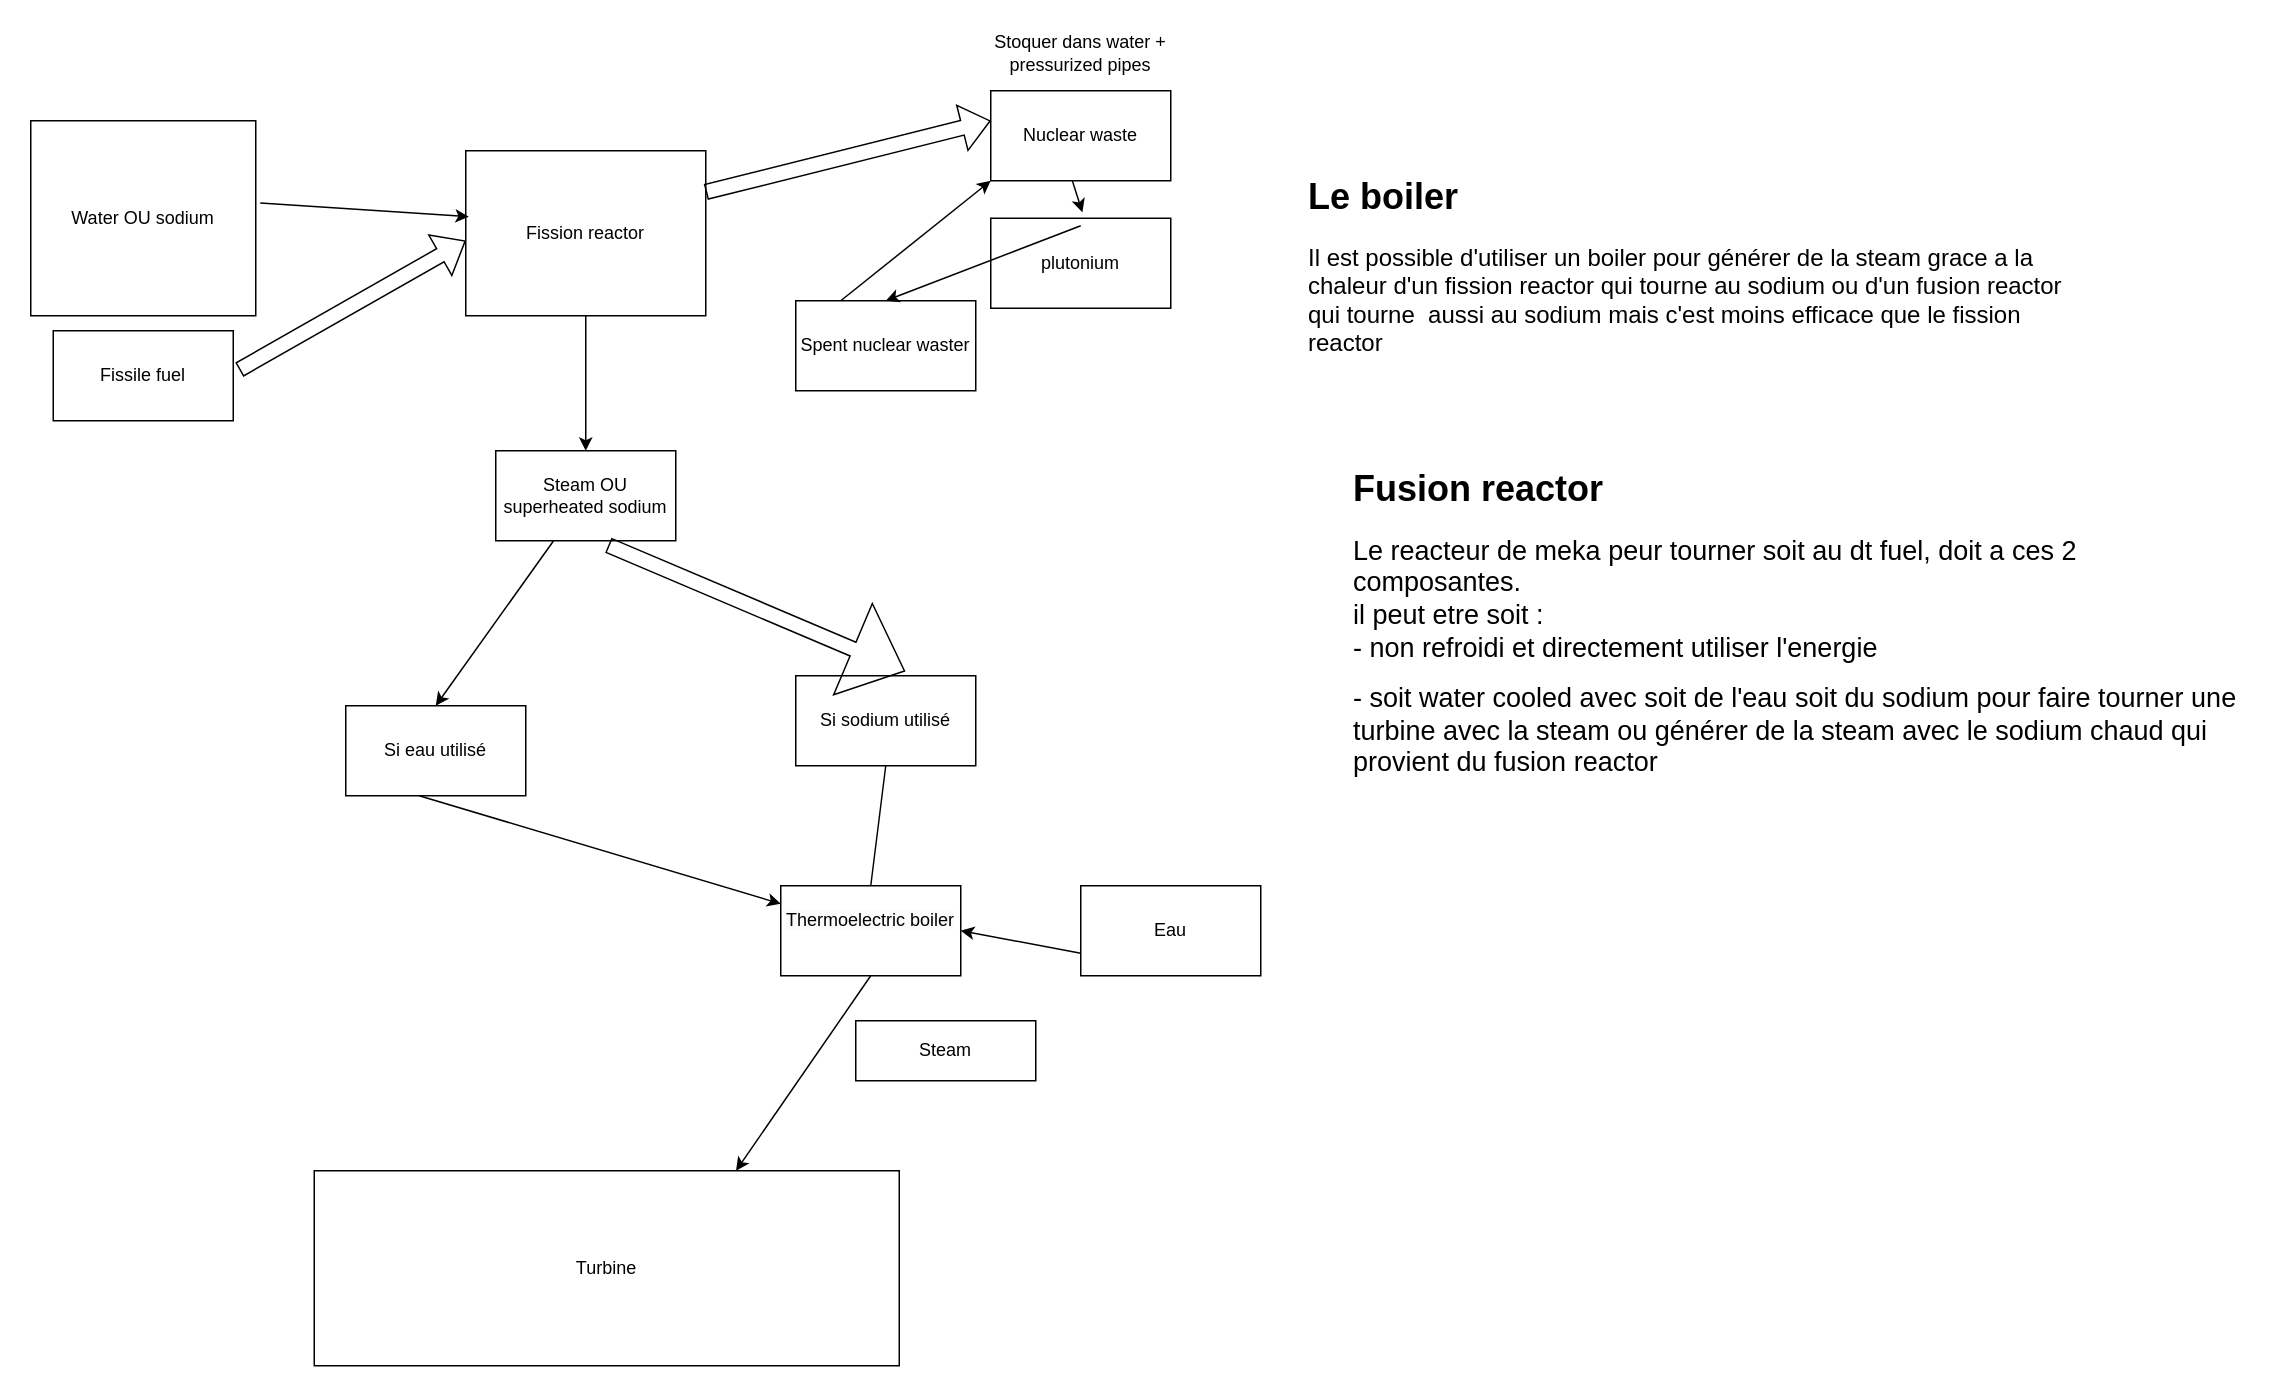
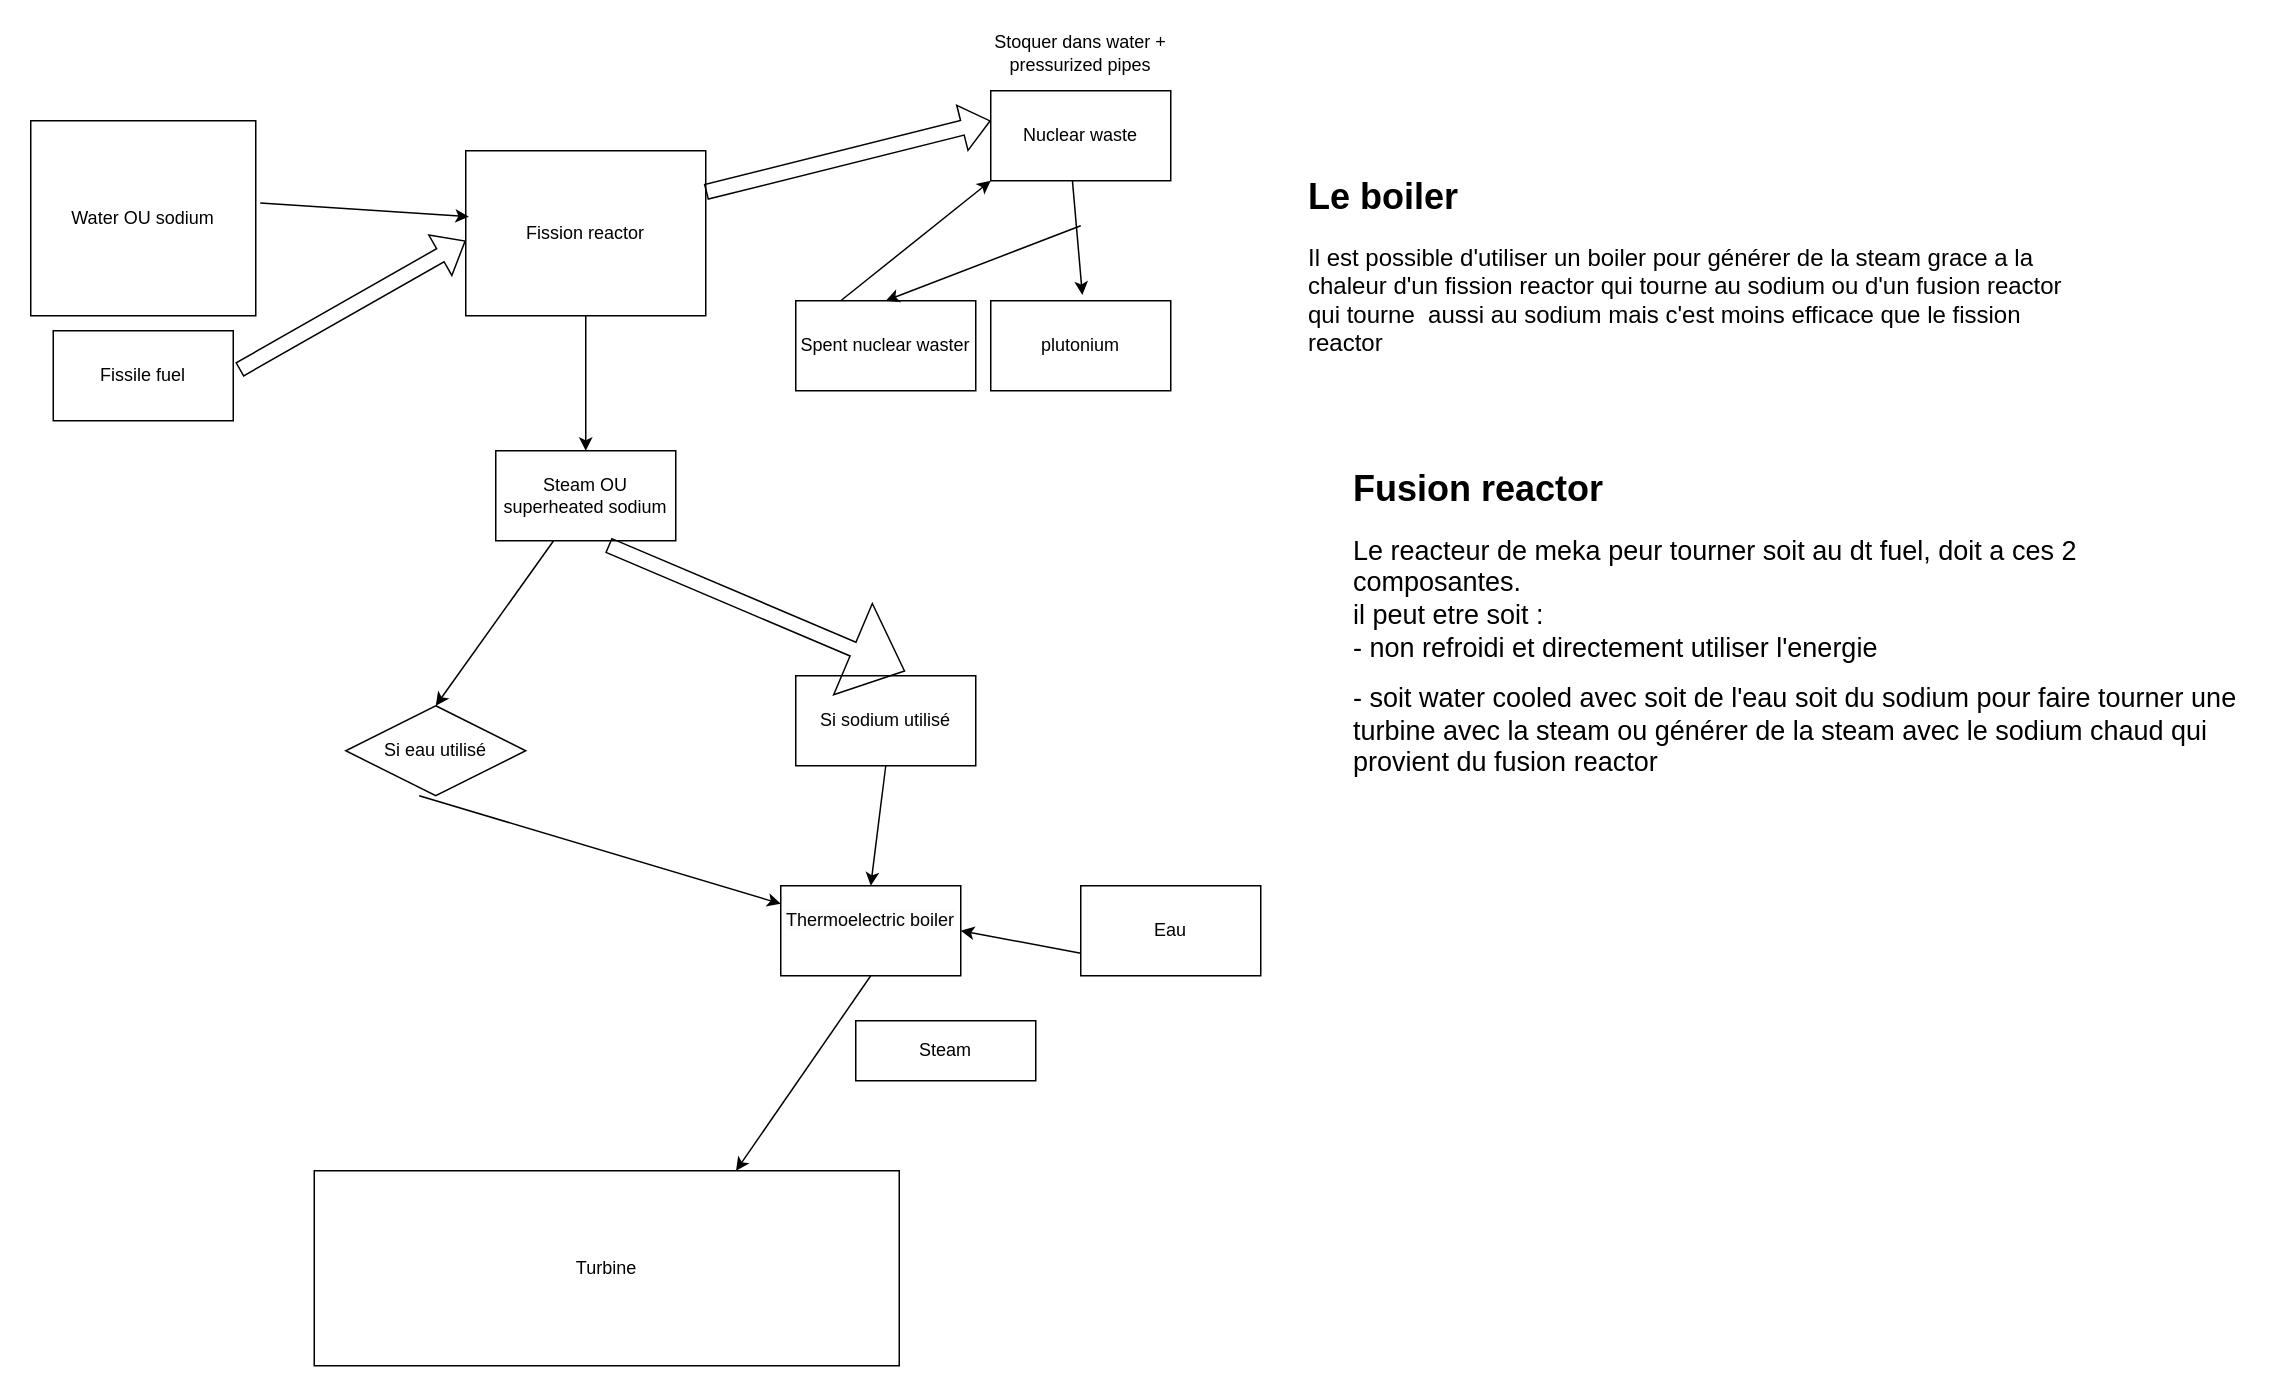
- <mxCell id="9" value="plutonium" style="rounded=0;whiteSpace=wrap;html=1;" parent="1" vertex="1"><mxGeometry x="660" y="145" width="120" height="60" as="geometry" /></mxCell>
+ <mxCell id="9" value="plutonium" style="rounded=0;whiteSpace=wrap;html=1;" parent="1" vertex="1"><mxGeometry x="660" y="200" width="120" height="60" as="geometry" /></mxCell>
- <mxCell id="20" value="Si eau utilisé" style="rounded=0;whiteSpace=wrap;html=1;" vertex="1" parent="1"><mxGeometry x="230" y="470" width="120" height="60" as="geometry" /></mxCell>
+ <mxCell id="20" value="Si eau utilisé" style="rhombus;whiteSpace=wrap;html=1;" vertex="1" parent="1"><mxGeometry x="230" y="470" width="120" height="60" as="geometry" /></mxCell>
- <mxCell id="26" value="" style="endArrow=none;html=1;rounded=0;entryX=0.5;entryY=0;entryDx=0;entryDy=0;exitX=0.5;exitY=1;exitDx=0;exitDy=0;" edge="1" parent="1" source="23" target="25"><mxGeometry width="50" height="50" relative="1" as="geometry"><mxPoint x="430" y="510" as="sourcePoint" /><mxPoint x="480" y="460" as="targetPoint" /></mxGeometry></mxCell>
+ <mxCell id="26" value="" style="endArrow=classic;html=1;rounded=0;entryX=0.5;entryY=0;entryDx=0;entryDy=0;exitX=0.5;exitY=1;exitDx=0;exitDy=0;" edge="1" parent="1" source="23" target="25"><mxGeometry width="50" height="50" relative="1" as="geometry"><mxPoint x="430" y="510" as="sourcePoint" /><mxPoint x="480" y="460" as="targetPoint" /></mxGeometry></mxCell>
